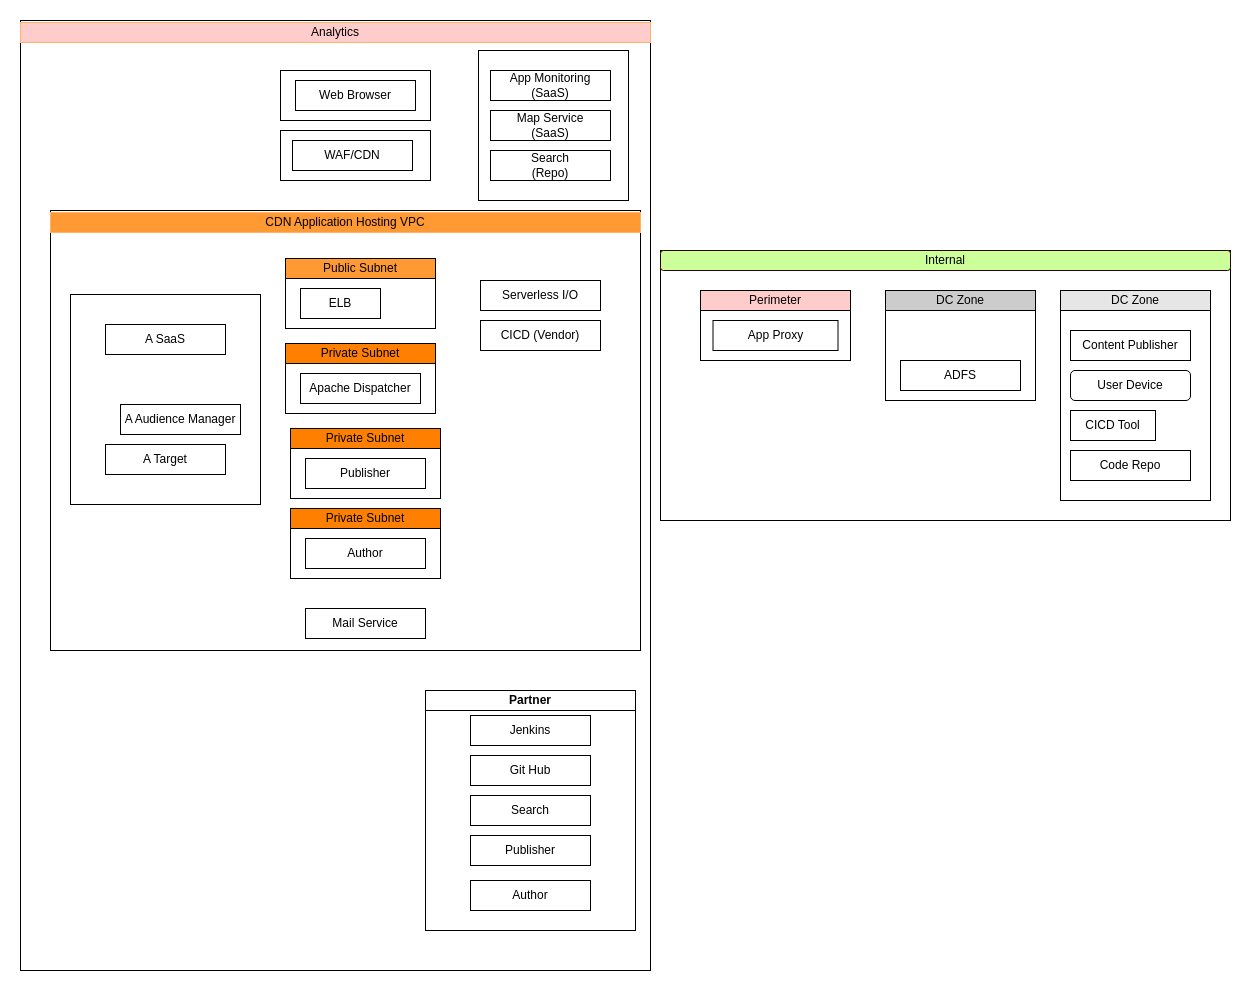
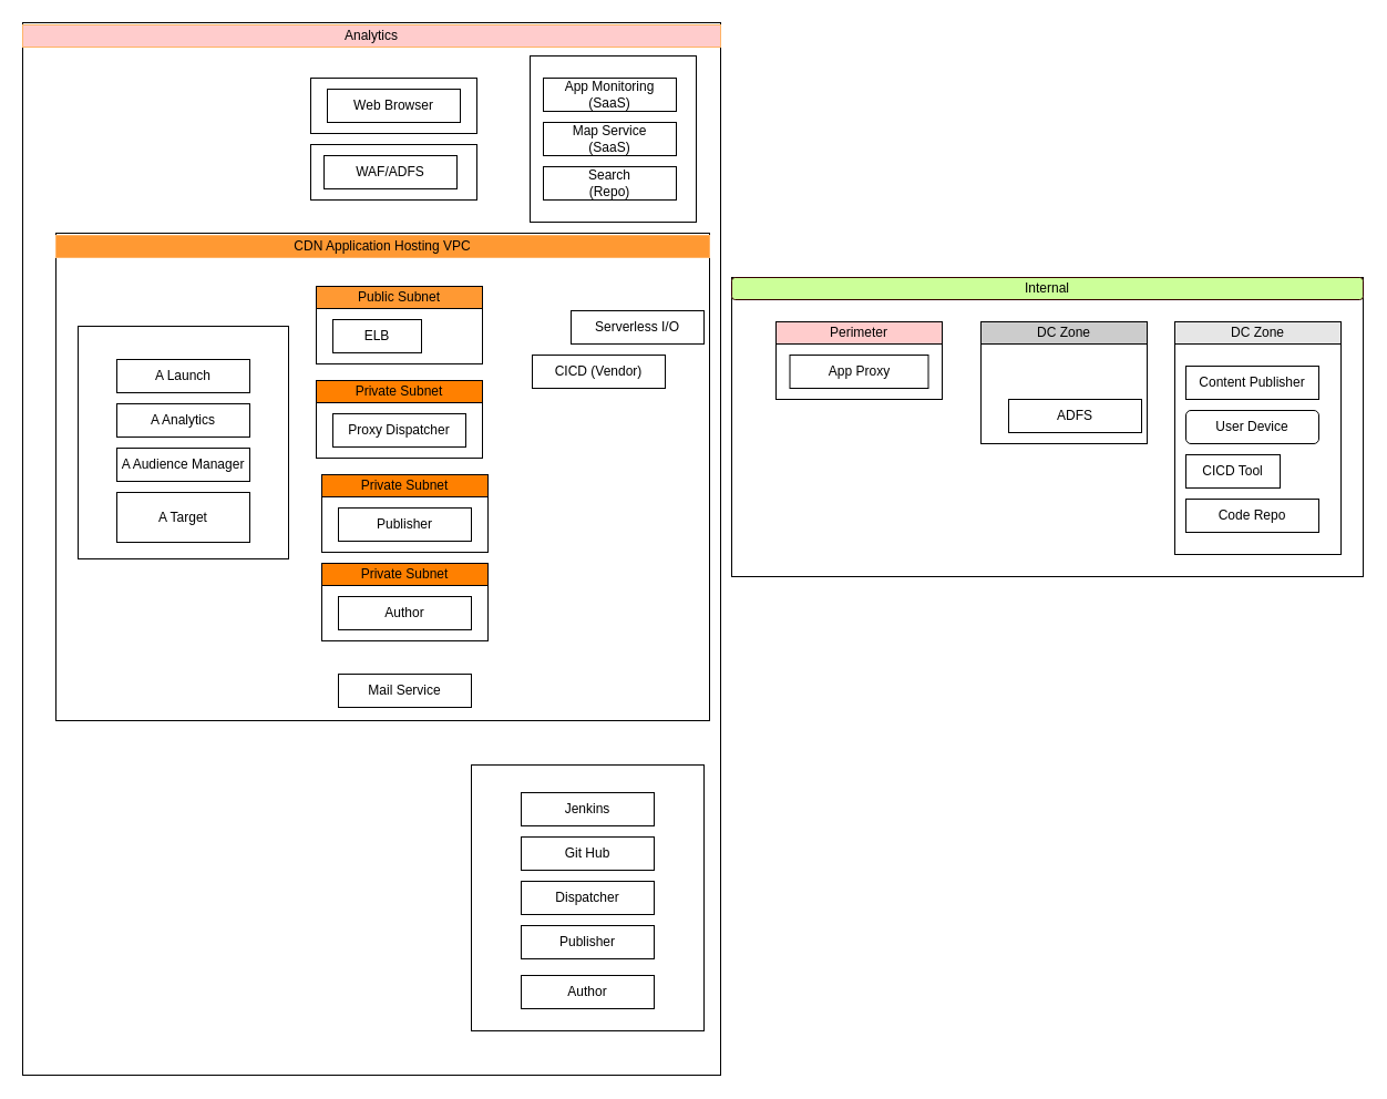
- <mxCell id="23" value="WAF/CDN" style="rounded=0;whiteSpace=wrap;html=1;" vertex="1" parent="1"><mxGeometry x="292" y="140" width="120" height="30" as="geometry" /></mxCell>
+ <mxCell id="23" value="WAF/ADFS" style="rounded=0;whiteSpace=wrap;html=1;" vertex="1" parent="1"><mxGeometry x="292" y="140" width="120" height="30" as="geometry" /></mxCell>
- <mxCell id="29" value="Serverless I/O" style="rounded=0;whiteSpace=wrap;html=1;" vertex="1" parent="1"><mxGeometry x="480" y="280" width="120" height="30" as="geometry" /></mxCell>
+ <mxCell id="29" value="Serverless I/O" style="rounded=0;whiteSpace=wrap;html=1;" vertex="1" parent="1"><mxGeometry x="515" y="280" width="120" height="30" as="geometry" /></mxCell>
- <mxCell id="18" value="A SaaS" style="rounded=0;whiteSpace=wrap;html=1;" vertex="1" parent="1"><mxGeometry x="105" y="324" width="120" height="30" as="geometry" /></mxCell>
+ <mxCell id="18" value="A Launch" style="rounded=0;whiteSpace=wrap;html=1;" vertex="1" parent="1"><mxGeometry x="105" y="324" width="120" height="30" as="geometry" /></mxCell>
- <mxCell id="35" value="ADFS" style="rounded=0;whiteSpace=wrap;html=1;" vertex="1" parent="1"><mxGeometry x="900" y="360" width="120" height="30" as="geometry" /></mxCell>
+ <mxCell id="35" value="ADFS" style="rounded=0;whiteSpace=wrap;html=1;" vertex="1" parent="1"><mxGeometry x="910" y="360" width="120" height="30" as="geometry" /></mxCell>
+ <mxCell id="19" value="A Analytics" style="rounded=0;whiteSpace=wrap;html=1;" vertex="1" parent="1"><mxGeometry x="105" y="364" width="120" height="30" as="geometry" /></mxCell>
- <mxCell id="25" value="Apache Dispatcher" style="rounded=0;whiteSpace=wrap;html=1;" vertex="1" parent="1"><mxGeometry x="300" y="373" width="120" height="30" as="geometry" /></mxCell>
+ <mxCell id="25" value="Proxy Dispatcher" style="rounded=0;whiteSpace=wrap;html=1;" vertex="1" parent="1"><mxGeometry x="300" y="373" width="120" height="30" as="geometry" /></mxCell>
- <mxCell id="20" value="A Audience Manager" style="rounded=0;whiteSpace=wrap;html=1;" vertex="1" parent="1"><mxGeometry x="120" y="404" width="120" height="30" as="geometry" /></mxCell>
+ <mxCell id="20" value="A Audience Manager" style="rounded=0;whiteSpace=wrap;html=1;" vertex="1" parent="1"><mxGeometry x="105" y="404" width="120" height="30" as="geometry" /></mxCell>
- <mxCell id="21" value="A Target" style="rounded=0;whiteSpace=wrap;html=1;" vertex="1" parent="1"><mxGeometry x="105" y="444" width="120" height="30" as="geometry" /></mxCell>
+ <mxCell id="21" value="A Target" style="rounded=0;whiteSpace=wrap;html=1;" vertex="1" parent="1"><mxGeometry x="105" y="444" width="120" height="45" as="geometry" /></mxCell>
- <mxCell id="45" value="Partner" style="rounded=0;whiteSpace=wrap;html=1;fontStyle=1" vertex="1" parent="1"><mxGeometry x="425" y="690" width="210" height="20" as="geometry" /></mxCell>
- <mxCell id="42" value="Search" style="rounded=0;whiteSpace=wrap;html=1;" vertex="1" parent="1"><mxGeometry x="470" y="795" width="120" height="30" as="geometry" /></mxCell>
+ <mxCell id="42" value="Dispatcher" style="rounded=0;whiteSpace=wrap;html=1;" vertex="1" parent="1"><mxGeometry x="470" y="795" width="120" height="30" as="geometry" /></mxCell>
